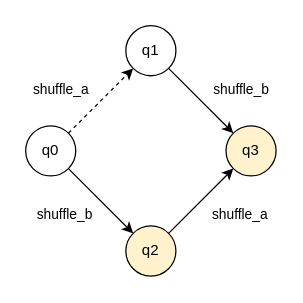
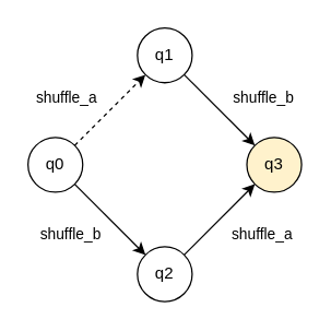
- <mxCell id="9" value="q2" style="ellipse;whiteSpace=wrap;html=1;aspect=fixed;fillColor=#fff2cc;" vertex="1" parent="1"><mxGeometry x="100" y="180" width="40" height="40" as="geometry" /></mxCell>
+ <mxCell id="9" value="q2" style="ellipse;whiteSpace=wrap;html=1;aspect=fixed;" vertex="1" parent="1"><mxGeometry x="100" y="180" width="40" height="40" as="geometry" /></mxCell>
